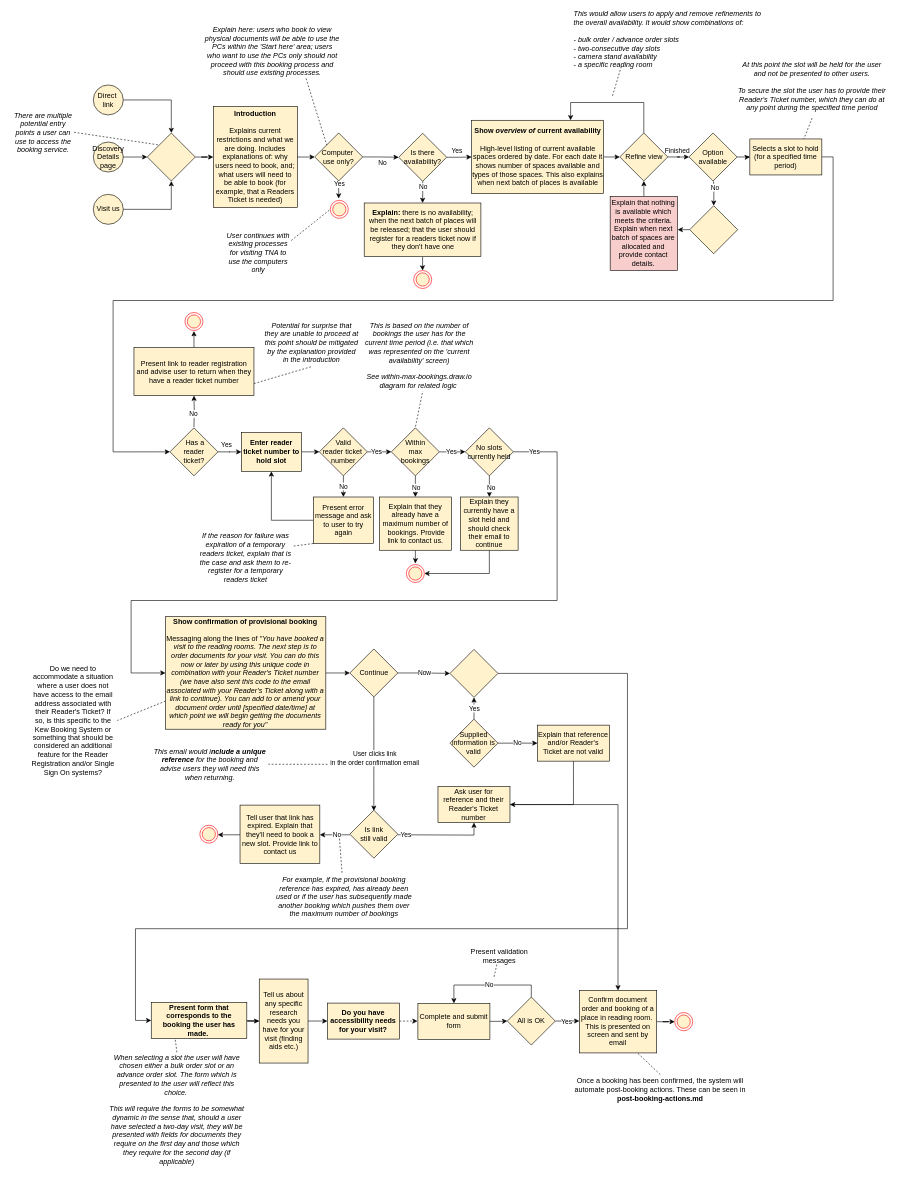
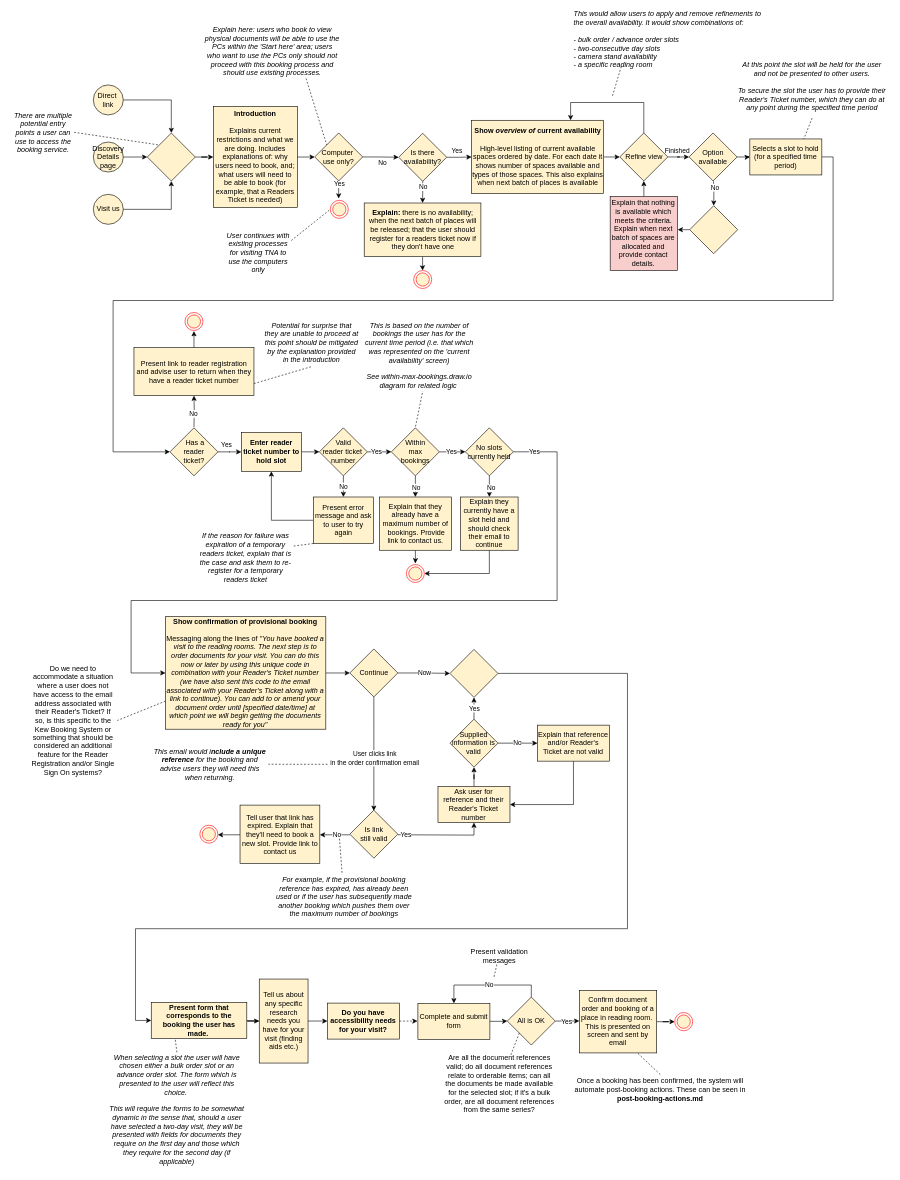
- <mxCell id="121" value="" style="edgeStyle=orthogonalEdgeStyle;rounded=0;orthogonalLoop=1;jettySize=auto;html=1;" parent="1" source="122" target="45" edge="1"><mxGeometry relative="1" as="geometry" /></mxCell>
+ <mxCell id="121" value="" style="edgeStyle=orthogonalEdgeStyle;rounded=0;orthogonalLoop=1;jettySize=auto;html=1;" parent="1" source="122" target="125" edge="1"><mxGeometry relative="1" as="geometry" /></mxCell>
+ <mxCell id="64" value="" style="endArrow=none;dashed=1;html=1;entryX=0;entryY=1;entryDx=0;entryDy=0;fillColor=#FFF2CC;" parent="1" source="63" target="54" edge="1"><mxGeometry width="50" height="50" relative="1" as="geometry"><mxPoint x="833" y="1637.19" as="sourcePoint" /><mxPoint x="838" y="1614.69" as="targetPoint" /></mxGeometry></mxCell>
+ <mxCell id="63" value="Are all the document references valid; do all document references relate to orderable items; can all the documents be made available for the selected slot; if it's a bulk order, are all document references from the same series?" style="text;html=1;strokeColor=none;fillColor=none;align=center;verticalAlign=middle;whiteSpace=wrap;rounded=0;" parent="1" vertex="1"><mxGeometry x="739" y="1757.38" width="186" height="97.93" as="geometry" /></mxCell>
